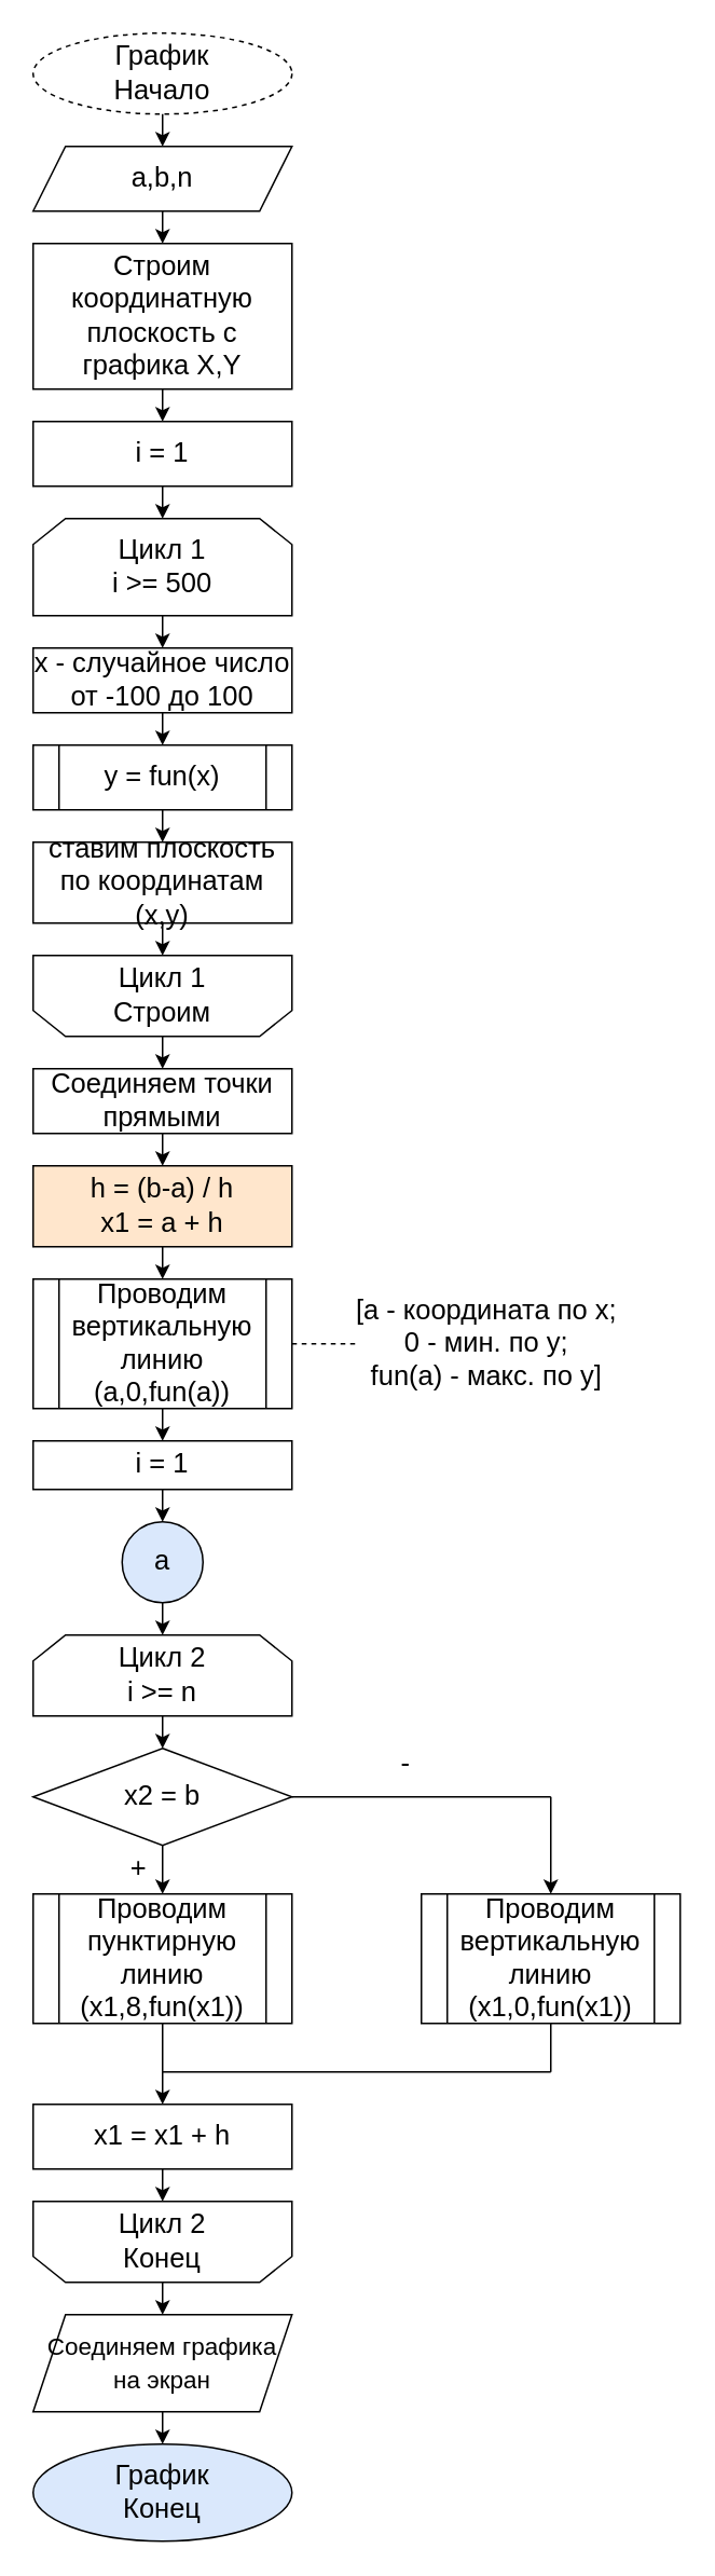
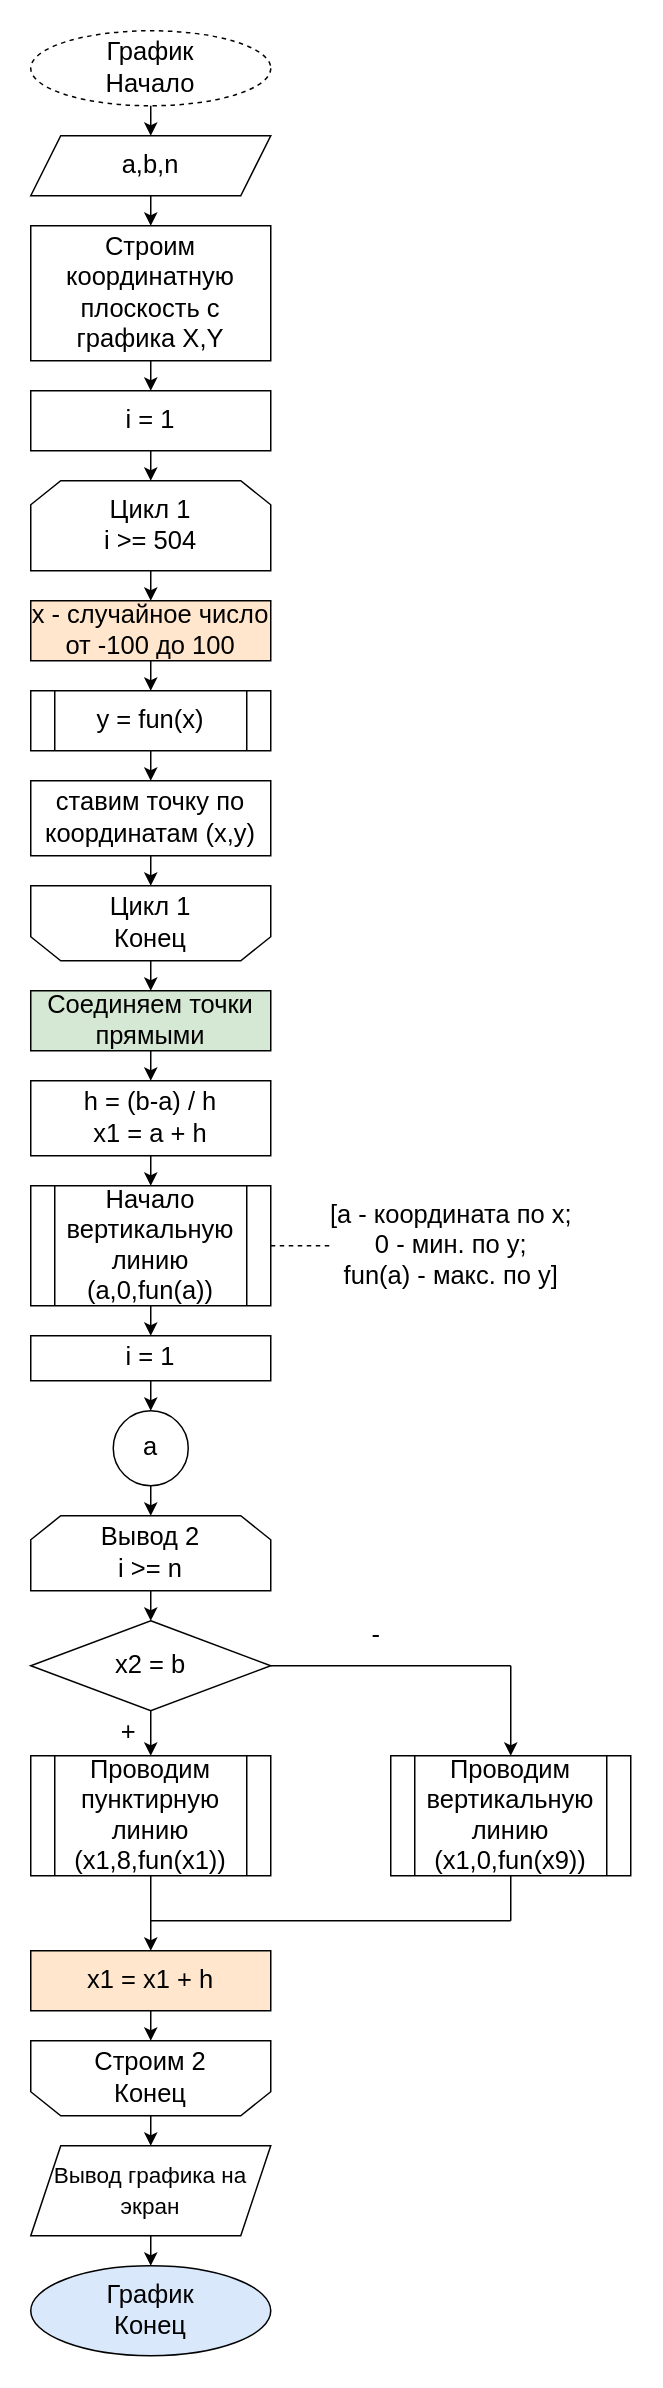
- <mxCell id="12" value="Цикл 1&lt;br&gt;i &amp;gt;= 500" style="shape=loopLimit;whiteSpace=wrap;html=1;fontSize=17;" vertex="1" parent="1"><mxGeometry x="20" y="320" width="160" height="60" as="geometry" /></mxCell>
+ <mxCell id="12" value="Цикл 1&lt;br&gt;i &amp;gt;= 504" style="shape=loopLimit;whiteSpace=wrap;html=1;fontSize=17;" vertex="1" parent="1"><mxGeometry x="20" y="320" width="160" height="60" as="geometry" /></mxCell>
- <mxCell id="14" value="x - случайное число от -100 до 100" style="rounded=0;whiteSpace=wrap;html=1;fontSize=17;" vertex="1" parent="1"><mxGeometry x="20" y="400" width="160" height="40" as="geometry" /></mxCell>
+ <mxCell id="14" value="x - случайное число от -100 до 100" style="rounded=0;whiteSpace=wrap;html=1;fontSize=17;fillColor=#ffe6cc;" vertex="1" parent="1"><mxGeometry x="20" y="400" width="160" height="40" as="geometry" /></mxCell>
- <mxCell id="16" value="ставим плоскость по координатам (x,y)" style="rounded=0;whiteSpace=wrap;html=1;fontSize=17;" vertex="1" parent="1"><mxGeometry x="20" y="520" width="160" height="50" as="geometry" /></mxCell>
+ <mxCell id="16" value="ставим точку по координатам (x,y)" style="rounded=0;whiteSpace=wrap;html=1;fontSize=17;" vertex="1" parent="1"><mxGeometry x="20" y="520" width="160" height="50" as="geometry" /></mxCell>
- <mxCell id="18" value="Цикл 1 &lt;br&gt;Строим" style="shape=loopLimit;whiteSpace=wrap;html=1;fontSize=17;direction=west;" vertex="1" parent="1"><mxGeometry x="20" y="590" width="160" height="50" as="geometry" /></mxCell>
+ <mxCell id="18" value="Цикл 1 &lt;br&gt;Конец" style="shape=loopLimit;whiteSpace=wrap;html=1;fontSize=17;direction=west;" vertex="1" parent="1"><mxGeometry x="20" y="590" width="160" height="50" as="geometry" /></mxCell>
- <mxCell id="20" value="Соединяем точки прямыми" style="rounded=0;whiteSpace=wrap;html=1;fontSize=17;" vertex="1" parent="1"><mxGeometry x="20" y="660" width="160" height="40" as="geometry" /></mxCell>
+ <mxCell id="20" value="Соединяем точки прямыми" style="rounded=0;whiteSpace=wrap;html=1;fontSize=17;fillColor=#d5e8d4;" vertex="1" parent="1"><mxGeometry x="20" y="660" width="160" height="40" as="geometry" /></mxCell>
- <mxCell id="22" value="h = (b-a) / h&lt;br&gt;x1 = a + h" style="rounded=0;whiteSpace=wrap;html=1;fontSize=17;fillColor=#ffe6cc;" vertex="1" parent="1"><mxGeometry x="20" y="720" width="160" height="50" as="geometry" /></mxCell>
+ <mxCell id="22" value="h = (b-a) / h&lt;br&gt;x1 = a + h" style="rounded=0;whiteSpace=wrap;html=1;fontSize=17;" vertex="1" parent="1"><mxGeometry x="20" y="720" width="160" height="50" as="geometry" /></mxCell>
- <mxCell id="24" value="Проводим вертикальную линию (a,0,fun(a))" style="shape=process;whiteSpace=wrap;html=1;backgroundOutline=1;fontSize=17;" vertex="1" parent="1"><mxGeometry x="20" y="790" width="160" height="80" as="geometry" /></mxCell>
+ <mxCell id="24" value="Начало вертикальную линию (a,0,fun(a))" style="shape=process;whiteSpace=wrap;html=1;backgroundOutline=1;fontSize=17;" vertex="1" parent="1"><mxGeometry x="20" y="790" width="160" height="80" as="geometry" /></mxCell>
- <mxCell id="30" value="a" style="ellipse;whiteSpace=wrap;html=1;aspect=fixed;fontSize=17;fillColor=#dae8fc;" vertex="1" parent="1"><mxGeometry x="75" y="940" width="50" height="50" as="geometry" /></mxCell>
+ <mxCell id="30" value="a" style="ellipse;whiteSpace=wrap;html=1;aspect=fixed;fontSize=17;" vertex="1" parent="1"><mxGeometry x="75" y="940" width="50" height="50" as="geometry" /></mxCell>
- <mxCell id="32" value="Цикл 2&lt;br&gt;i &amp;gt;= n" style="shape=loopLimit;whiteSpace=wrap;html=1;fontSize=17;" vertex="1" parent="1"><mxGeometry x="20" y="1010" width="160" height="50" as="geometry" /></mxCell>
+ <mxCell id="32" value="Вывод 2&lt;br&gt;i &amp;gt;= n" style="shape=loopLimit;whiteSpace=wrap;html=1;fontSize=17;" vertex="1" parent="1"><mxGeometry x="20" y="1010" width="160" height="50" as="geometry" /></mxCell>
- <mxCell id="41" value="Проводим вертикальную линию (x1,0,fun(x1))" style="shape=process;whiteSpace=wrap;html=1;backgroundOutline=1;fontSize=17;" vertex="1" parent="1"><mxGeometry x="260" y="1170" width="160" height="80" as="geometry" /></mxCell>
+ <mxCell id="41" value="Проводим вертикальную линию (x1,0,fun(x9))" style="shape=process;whiteSpace=wrap;html=1;backgroundOutline=1;fontSize=17;" vertex="1" parent="1"><mxGeometry x="260" y="1170" width="160" height="80" as="geometry" /></mxCell>
- <mxCell id="45" value="x1 = x1 + h" style="rounded=0;whiteSpace=wrap;html=1;fontSize=17;" vertex="1" parent="1"><mxGeometry x="20" y="1300" width="160" height="40" as="geometry" /></mxCell>
+ <mxCell id="45" value="x1 = x1 + h" style="rounded=0;whiteSpace=wrap;html=1;fontSize=17;fillColor=#ffe6cc;" vertex="1" parent="1"><mxGeometry x="20" y="1300" width="160" height="40" as="geometry" /></mxCell>
- <mxCell id="47" value="Цикл 2&lt;br&gt;Конец" style="shape=loopLimit;whiteSpace=wrap;html=1;fontSize=17;direction=west;" vertex="1" parent="1"><mxGeometry x="20" y="1360" width="160" height="50" as="geometry" /></mxCell>
+ <mxCell id="47" value="Строим 2&lt;br&gt;Конец" style="shape=loopLimit;whiteSpace=wrap;html=1;fontSize=17;direction=west;" vertex="1" parent="1"><mxGeometry x="20" y="1360" width="160" height="50" as="geometry" /></mxCell>
- <mxCell id="49" value="&lt;div style=&quot;&quot;&gt;&lt;span style=&quot;background-color: initial;&quot;&gt;&lt;font style=&quot;font-size: 15px;&quot;&gt;Соединяем графика на экран&lt;/font&gt;&lt;/span&gt;&lt;/div&gt;" style="shape=parallelogram;perimeter=parallelogramPerimeter;whiteSpace=wrap;html=1;fixedSize=1;fontSize=17;align=center;" vertex="1" parent="1"><mxGeometry x="20" y="1430" width="160" height="60" as="geometry" /></mxCell>
+ <mxCell id="49" value="&lt;div style=&quot;&quot;&gt;&lt;span style=&quot;background-color: initial;&quot;&gt;&lt;font style=&quot;font-size: 15px;&quot;&gt;Вывод графика на экран&lt;/font&gt;&lt;/span&gt;&lt;/div&gt;" style="shape=parallelogram;perimeter=parallelogramPerimeter;whiteSpace=wrap;html=1;fixedSize=1;fontSize=17;align=center;" vertex="1" parent="1"><mxGeometry x="20" y="1430" width="160" height="60" as="geometry" /></mxCell>
